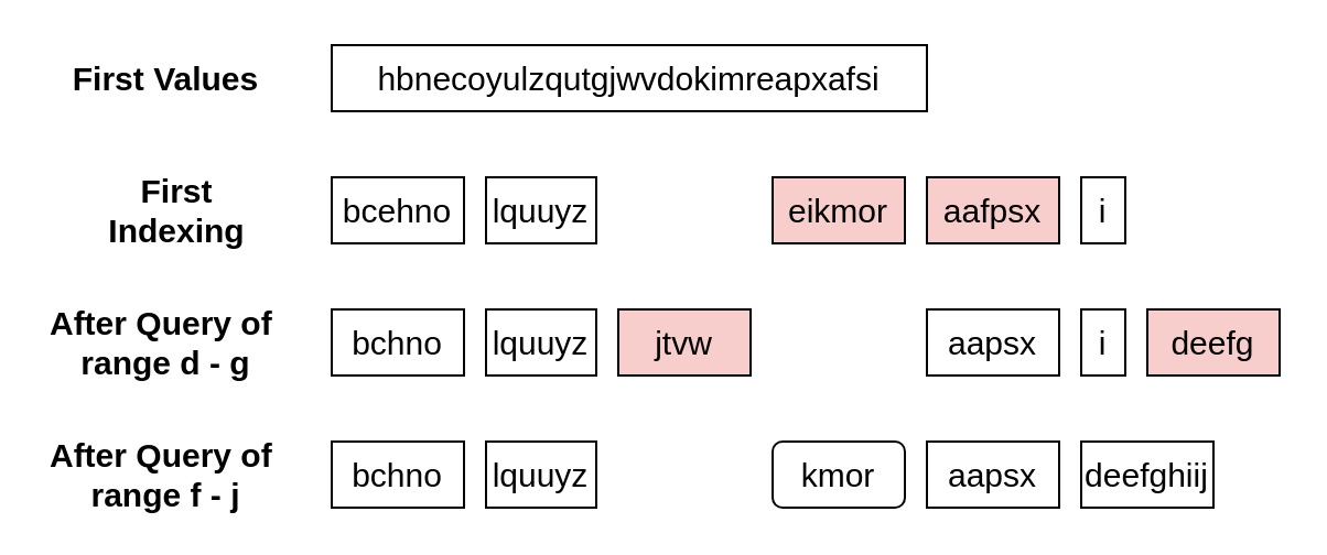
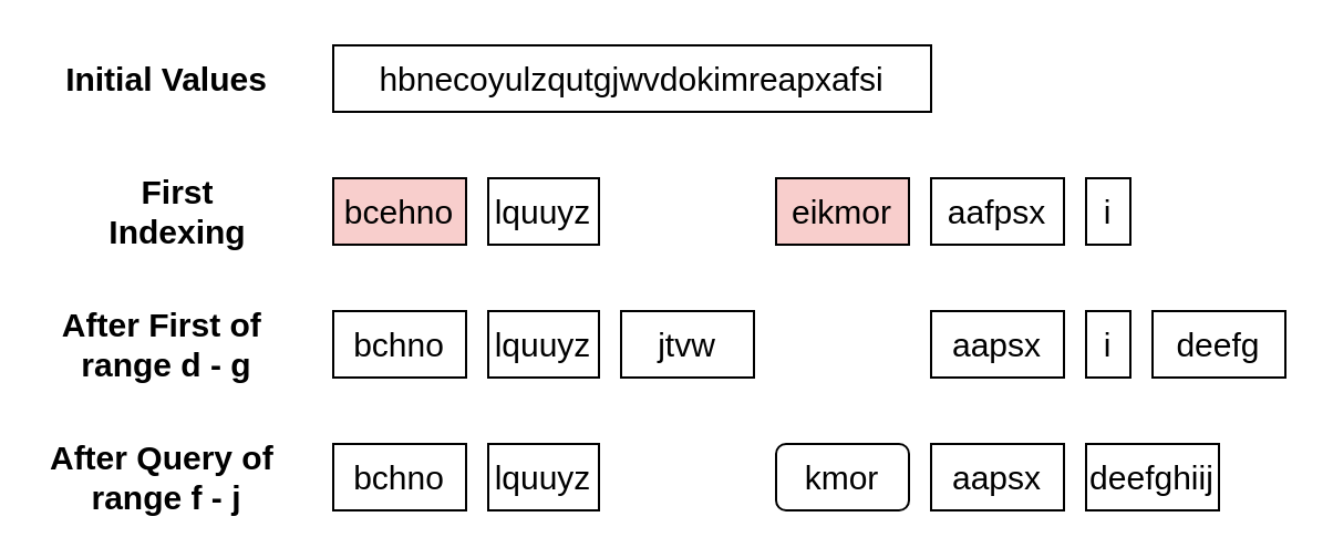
- <mxCell id="26" value="First Values" style="text;html=1;strokeColor=none;fillColor=none;align=center;verticalAlign=middle;whiteSpace=wrap;rounded=0;fontSize=15;fontStyle=1" vertex="1" parent="24"><mxGeometry x="-30" width="110" height="30" as="geometry" /></mxCell>
+ <mxCell id="26" value="Initial Values" style="text;html=1;strokeColor=none;fillColor=none;align=center;verticalAlign=middle;whiteSpace=wrap;rounded=0;fontSize=15;fontStyle=1" vertex="1" parent="24"><mxGeometry x="-30" width="110" height="30" as="geometry" /></mxCell>
- <mxCell id="18" value="bcehno" style="rounded=0;whiteSpace=wrap;html=1;fontSize=15;verticalAlign=middle;align=center;" vertex="1" parent="17"><mxGeometry x="120" width="60" height="30" as="geometry" /></mxCell>
+ <mxCell id="18" value="bcehno" style="rounded=0;whiteSpace=wrap;html=1;fontSize=15;verticalAlign=middle;align=center;fillColor=#f8cecc;" vertex="1" parent="17"><mxGeometry x="120" width="60" height="30" as="geometry" /></mxCell>
- <mxCell id="21" value="aafpsx" style="rounded=0;whiteSpace=wrap;html=1;fontSize=15;verticalAlign=middle;align=center;fillColor=#f8cecc;" vertex="1" parent="17"><mxGeometry x="390" width="60" height="30" as="geometry" /></mxCell>
+ <mxCell id="21" value="aafpsx" style="rounded=0;whiteSpace=wrap;html=1;fontSize=15;verticalAlign=middle;align=center;" vertex="1" parent="17"><mxGeometry x="390" width="60" height="30" as="geometry" /></mxCell>
- <mxCell id="15" value="After Query of&amp;nbsp;&lt;br&gt;range d - g" style="text;html=1;strokeColor=none;fillColor=none;align=center;verticalAlign=middle;whiteSpace=wrap;rounded=0;fontSize=15;fontStyle=1" vertex="1" parent="9"><mxGeometry x="-10" width="110" height="30" as="geometry" /></mxCell>
+ <mxCell id="15" value="After First of&amp;nbsp;&lt;br&gt;range d - g" style="text;html=1;strokeColor=none;fillColor=none;align=center;verticalAlign=middle;whiteSpace=wrap;rounded=0;fontSize=15;fontStyle=1" vertex="1" parent="9"><mxGeometry x="-10" width="110" height="30" as="geometry" /></mxCell>
- <mxCell id="12" value="jtvw" style="rounded=0;whiteSpace=wrap;html=1;fontSize=15;verticalAlign=middle;align=center;fillColor=#f8cecc;" vertex="1" parent="9"><mxGeometry x="250" width="60" height="30" as="geometry" /></mxCell>
+ <mxCell id="12" value="jtvw" style="rounded=0;whiteSpace=wrap;html=1;fontSize=15;verticalAlign=middle;align=center;" vertex="1" parent="9"><mxGeometry x="250" width="60" height="30" as="geometry" /></mxCell>
- <mxCell id="16" value="deefg" style="rounded=0;whiteSpace=wrap;html=1;fontSize=15;verticalAlign=middle;align=center;fillColor=#f8cecc;" vertex="1" parent="9"><mxGeometry x="490" width="60" height="30" as="geometry" /></mxCell>
+ <mxCell id="16" value="deefg" style="rounded=0;whiteSpace=wrap;html=1;fontSize=15;verticalAlign=middle;align=center;" vertex="1" parent="9"><mxGeometry x="490" width="60" height="30" as="geometry" /></mxCell>
